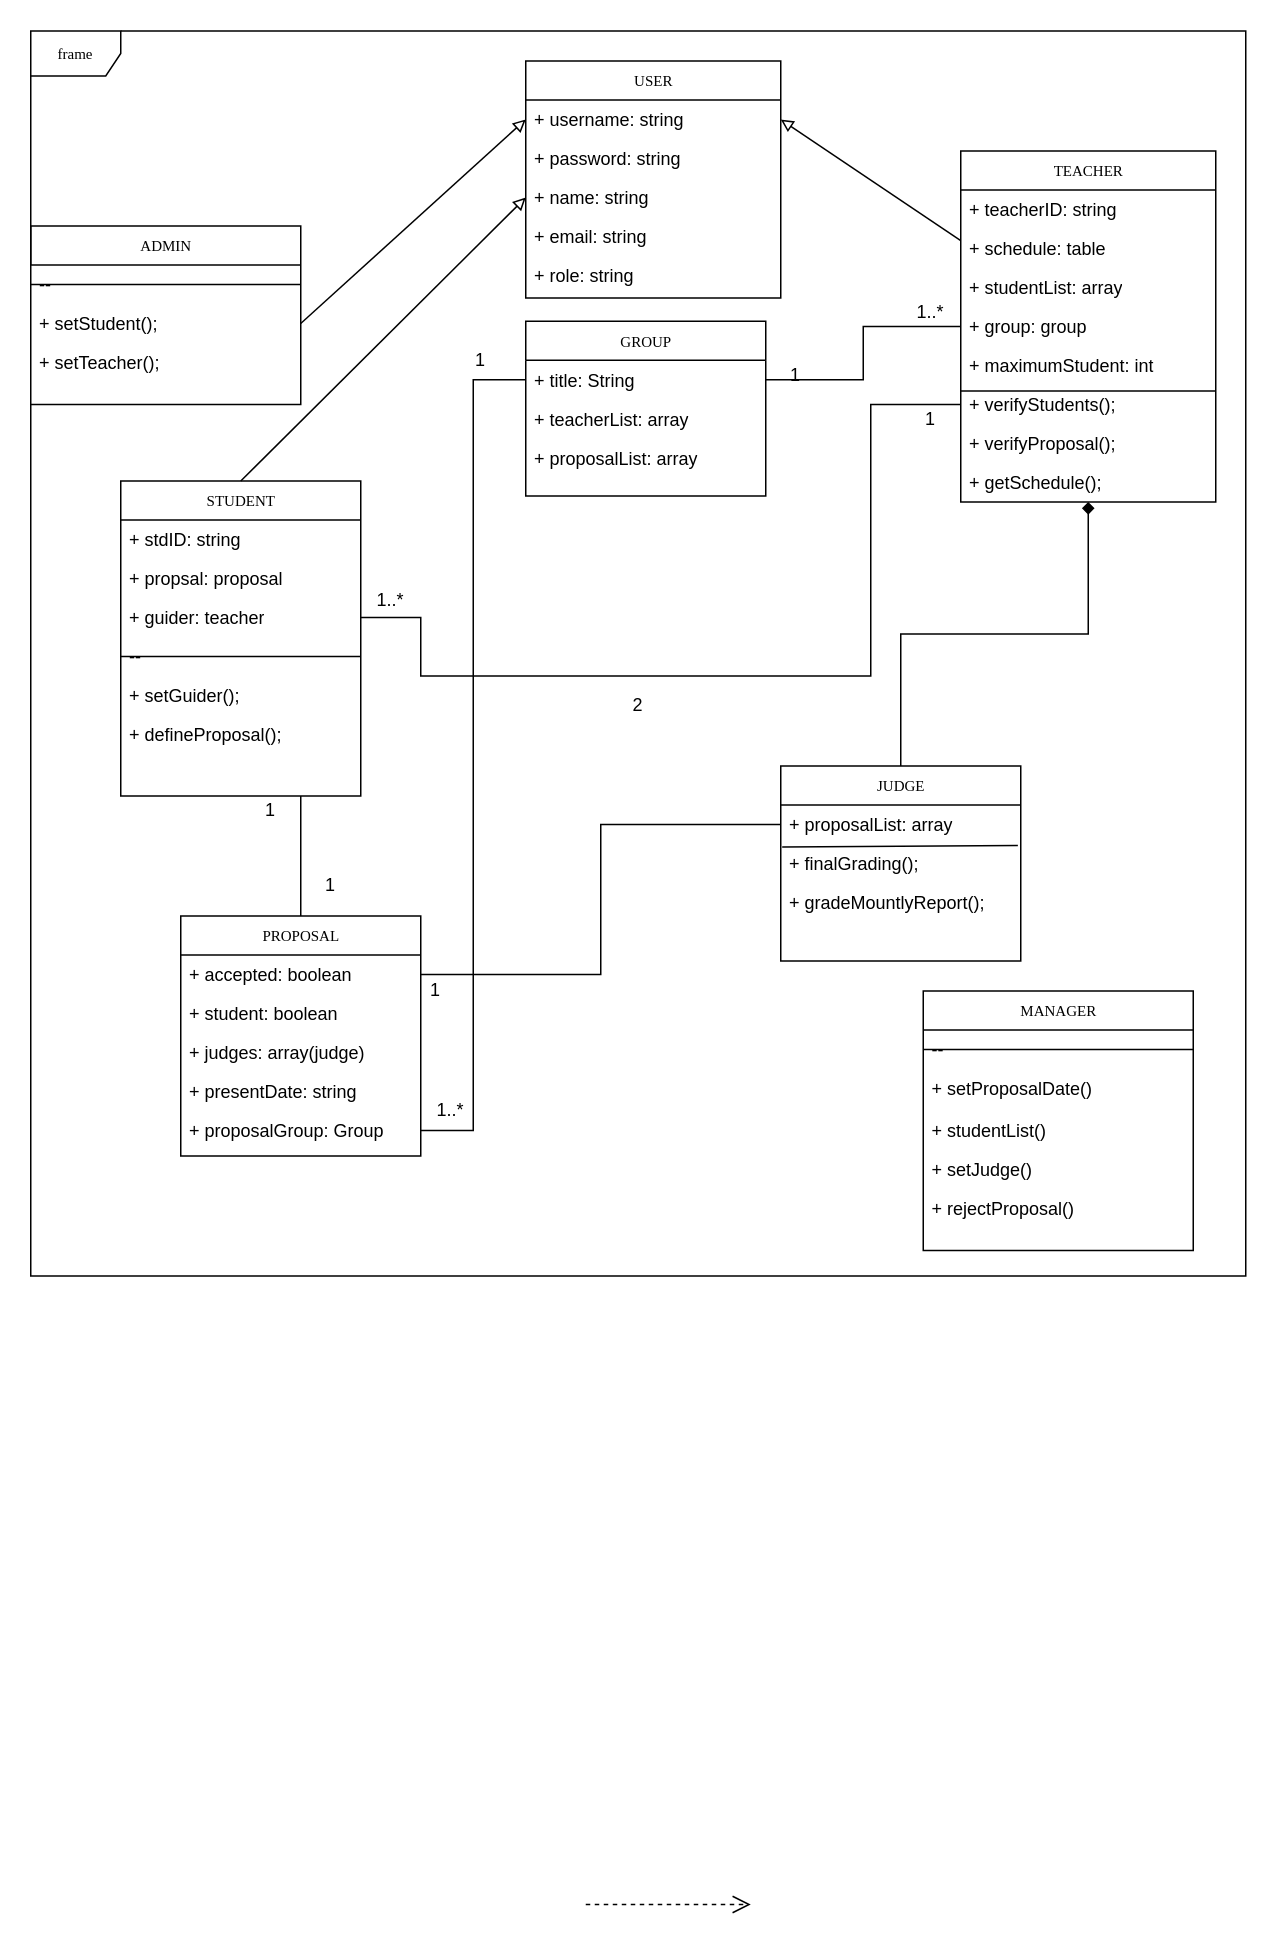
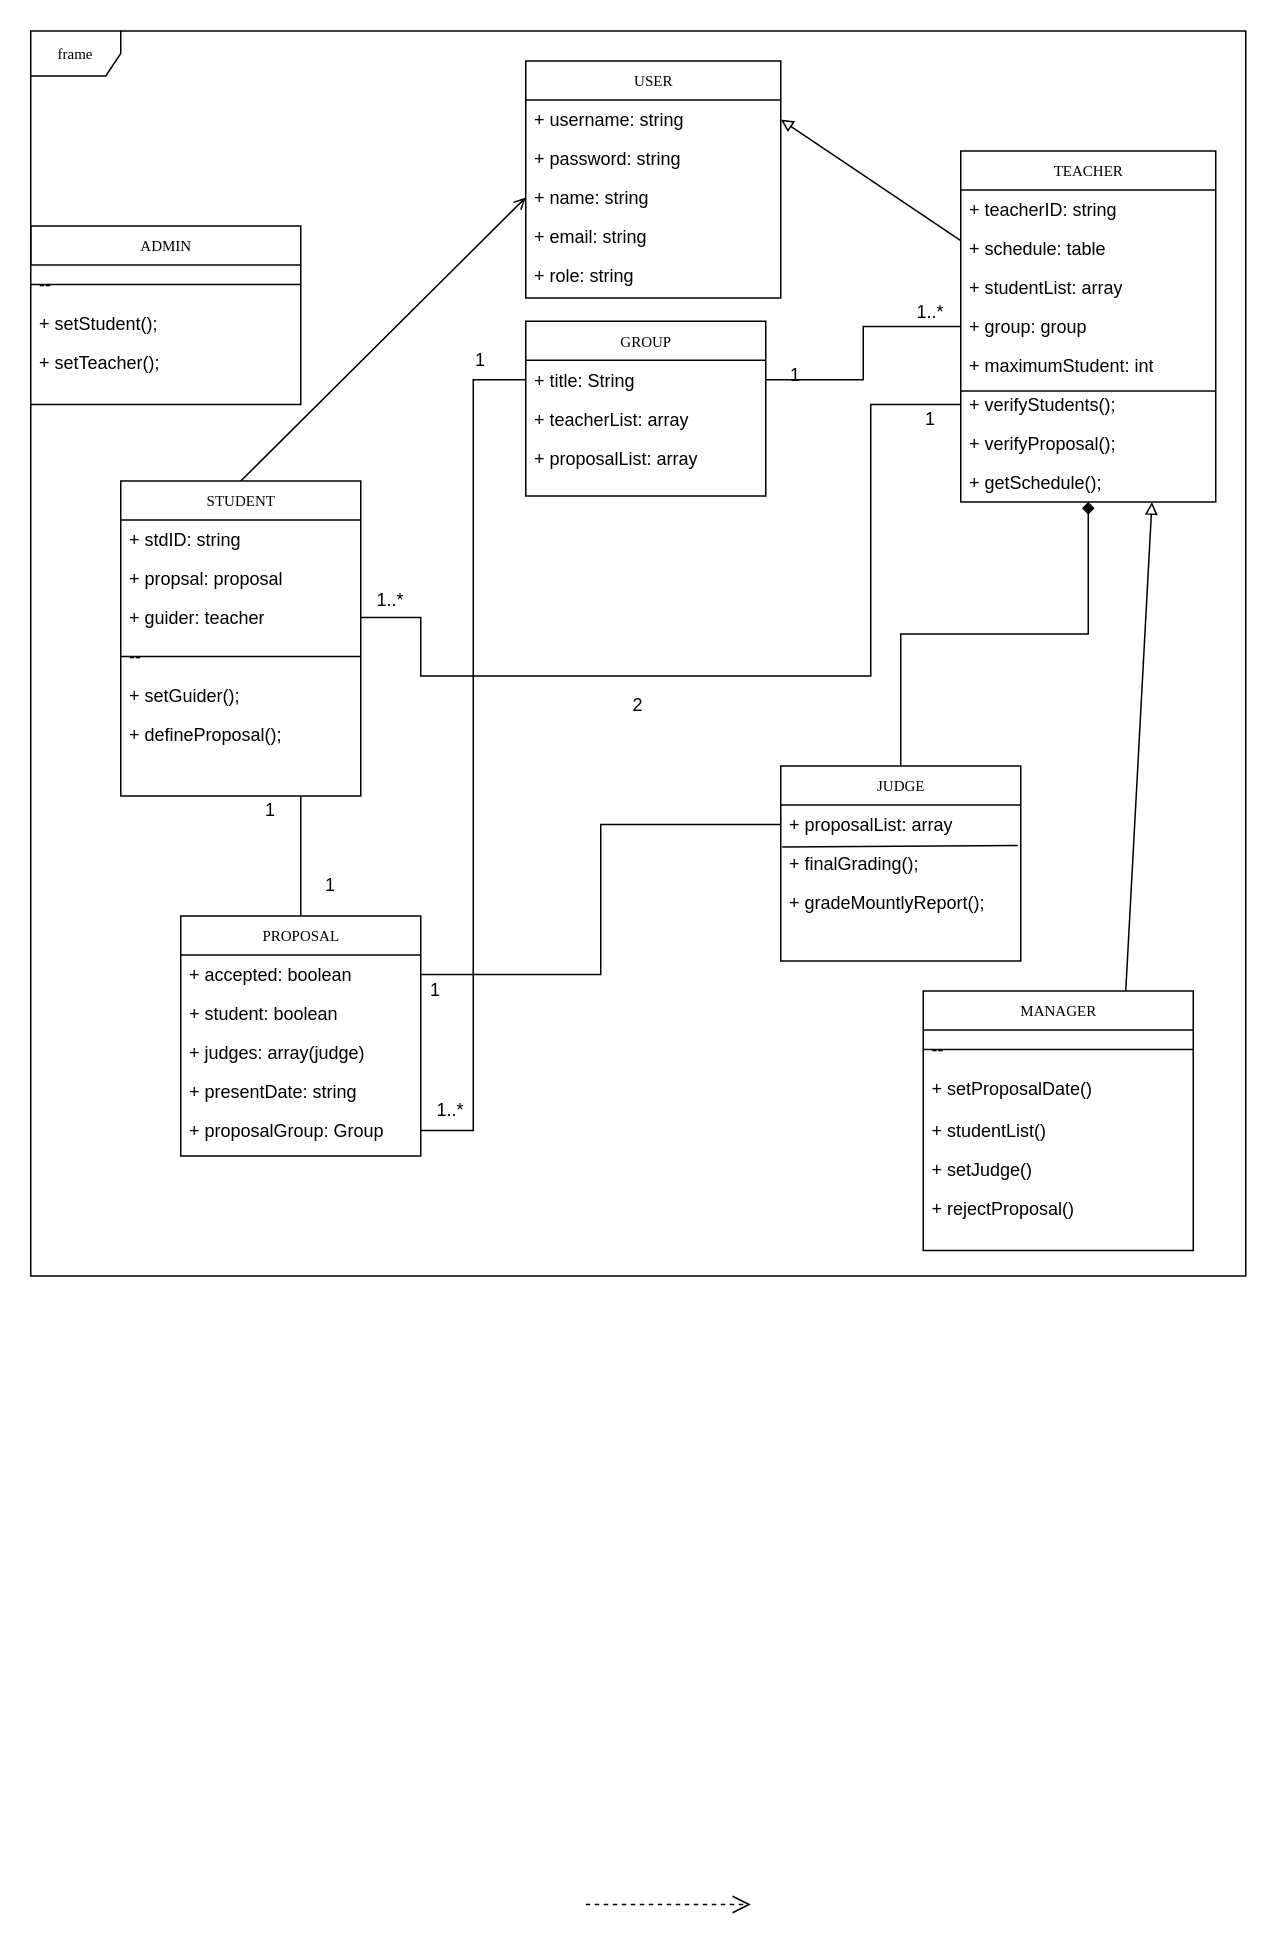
- <mxCell id="5" style="edgeStyle=none;rounded=0;orthogonalLoop=1;jettySize=auto;html=1;exitX=0.5;exitY=0;exitDx=0;exitDy=0;endArrow=block;endFill=0;entryX=0;entryY=0.5;entryDx=0;entryDy=0;" edge="1" parent="1" source="15" target="50"><mxGeometry relative="1" as="geometry"><Array as="points" /></mxGeometry></mxCell>
+ <mxCell id="5" style="edgeStyle=none;rounded=0;orthogonalLoop=1;jettySize=auto;html=1;exitX=0.5;exitY=0;exitDx=0;exitDy=0;endArrow=open;endFill=0;entryX=0;entryY=0.5;entryDx=0;entryDy=0;" edge="1" parent="1" source="15" target="50"><mxGeometry relative="1" as="geometry"><Array as="points" /></mxGeometry></mxCell>
- <mxCell id="7" style="edgeStyle=none;rounded=0;orthogonalLoop=1;jettySize=auto;html=1;exitX=1;exitY=0.5;exitDx=0;exitDy=0;entryX=0;entryY=0.5;entryDx=0;entryDy=0;endArrow=block;endFill=0;" edge="1" parent="1" source="13" target="48"><mxGeometry relative="1" as="geometry" /></mxCell>
+ <mxCell id="24" style="rounded=0;orthogonalLoop=1;jettySize=auto;html=1;exitX=0.75;exitY=0;exitDx=0;exitDy=0;endArrow=block;endFill=0;entryX=0.75;entryY=1;entryDx=0;entryDy=0;" edge="1" parent="1" source="33" target="53"><mxGeometry relative="1" as="geometry"><mxPoint x="730" y="470" as="targetPoint" /></mxGeometry></mxCell>
